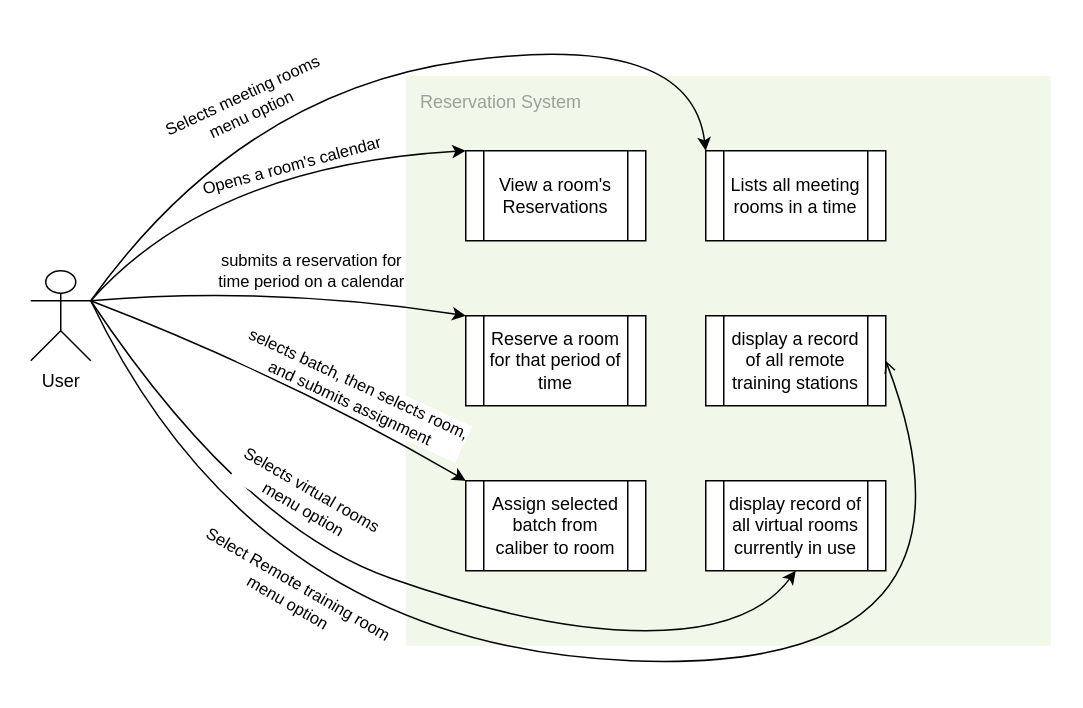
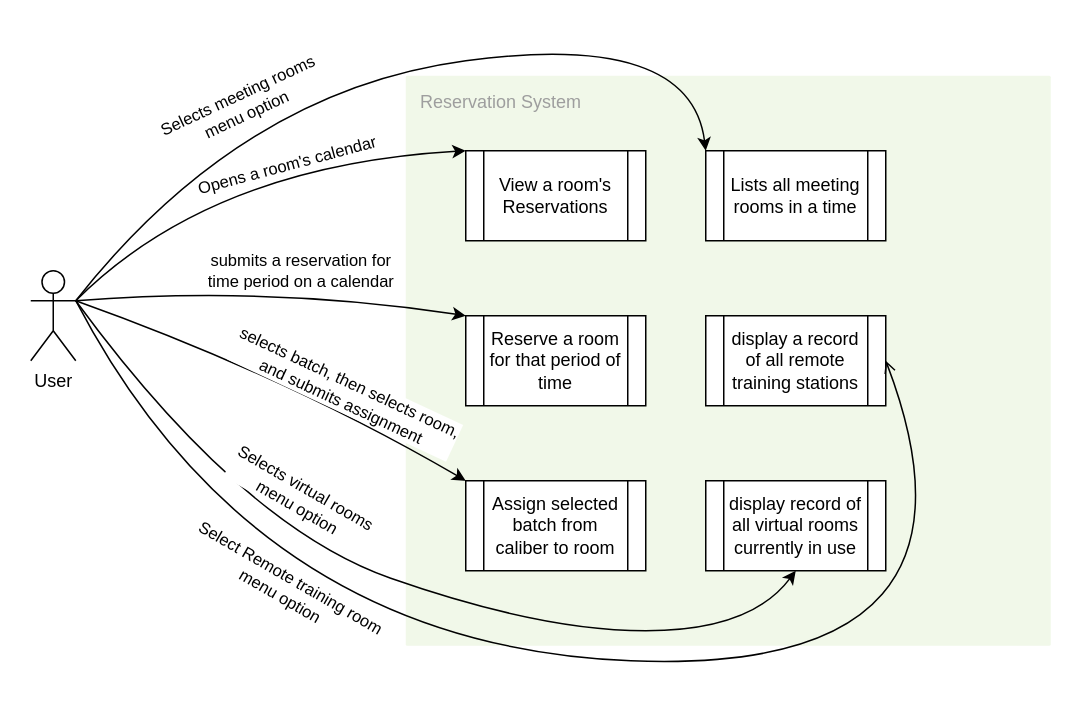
- <mxCell id="2" value="User" style="shape=umlActor;verticalLabelPosition=bottom;verticalAlign=top;html=1;outlineConnect=0;" parent="1" vertex="1"><mxGeometry x="20" y="180" width="40" height="60" as="geometry" /></mxCell>
+ <mxCell id="2" value="User" style="shape=umlActor;verticalLabelPosition=bottom;verticalAlign=top;html=1;outlineConnect=0;" parent="1" vertex="1"><mxGeometry x="20" y="180" width="30" height="60" as="geometry" /></mxCell>
